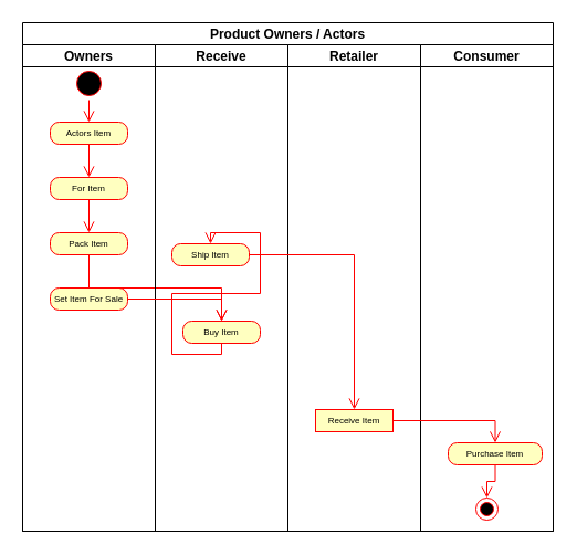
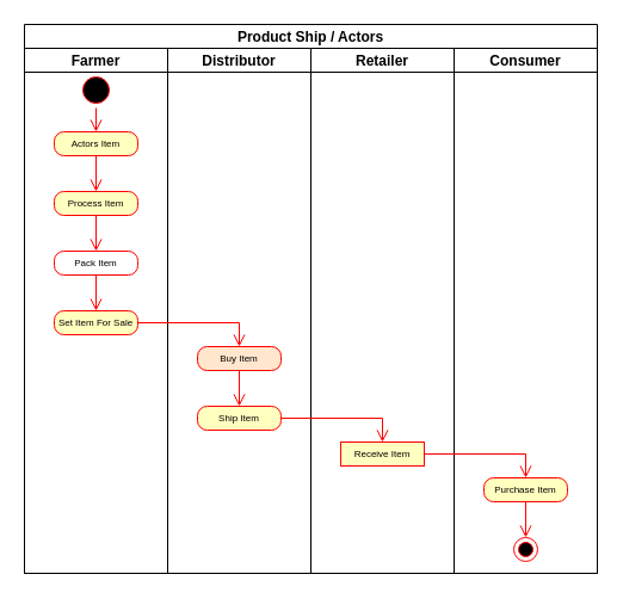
- <mxCell id="2" value="Product Owners / Actors" style="swimlane;childLayout=stackLayout;resizeParent=1;resizeParentMax=0;startSize=20;" vertex="1" parent="1"><mxGeometry x="20" y="20" width="480" height="460" as="geometry"><mxRectangle x="290" y="130" width="60" height="20" as="alternateBounds" /></mxGeometry></mxCell>
+ <mxCell id="2" value="Product Ship / Actors" style="swimlane;childLayout=stackLayout;resizeParent=1;resizeParentMax=0;startSize=20;" vertex="1" parent="1"><mxGeometry x="20" y="20" width="480" height="460" as="geometry"><mxRectangle x="290" y="130" width="60" height="20" as="alternateBounds" /></mxGeometry></mxCell>
- <mxCell id="3" value="Owners" style="swimlane;startSize=20;" vertex="1" parent="2"><mxGeometry y="20" width="120" height="440" as="geometry" /></mxCell>
+ <mxCell id="3" value="Farmer" style="swimlane;startSize=20;" vertex="1" parent="2"><mxGeometry y="20" width="120" height="440" as="geometry" /></mxCell>
- <mxCell id="13" value="Receive" style="swimlane;startSize=20;" vertex="1" parent="2"><mxGeometry x="120" y="20" width="120" height="440" as="geometry" /></mxCell>
+ <mxCell id="13" value="Distributor" style="swimlane;startSize=20;" vertex="1" parent="2"><mxGeometry x="120" y="20" width="120" height="440" as="geometry" /></mxCell>
- <mxCell id="6" value="&lt;font style=&quot;font-size: 8px;&quot;&gt;For Item&lt;br style=&quot;font-size: 8px;&quot;&gt;&lt;/font&gt;" style="rounded=1;whiteSpace=wrap;html=1;arcSize=40;fontColor=#000000;fillColor=#ffffc0;strokeColor=#ff0000;fontSize=8;" parent="3" vertex="1"><mxGeometry x="25" y="120" width="70" height="20" as="geometry" /></mxCell>
+ <mxCell id="6" value="&lt;font style=&quot;font-size: 8px;&quot;&gt;Process Item&lt;br style=&quot;font-size: 8px;&quot;&gt;&lt;/font&gt;" style="rounded=1;whiteSpace=wrap;html=1;arcSize=40;fontColor=#000000;fillColor=#ffffc0;strokeColor=#ff0000;fontSize=8;" parent="3" vertex="1"><mxGeometry x="25" y="120" width="70" height="20" as="geometry" /></mxCell>
- <mxCell id="5" value="&lt;font style=&quot;font-size: 8px;&quot;&gt;Pack Item&lt;br style=&quot;font-size: 8px;&quot;&gt;&lt;/font&gt;" style="rounded=1;whiteSpace=wrap;html=1;arcSize=40;fontColor=#000000;fillColor=#ffffc0;strokeColor=#ff0000;fontSize=8;" parent="3" vertex="1"><mxGeometry x="25" y="170" width="70" height="20" as="geometry" /></mxCell>
+ <mxCell id="5" value="&lt;font style=&quot;font-size: 8px;&quot;&gt;Pack Item&lt;br style=&quot;font-size: 8px;&quot;&gt;&lt;/font&gt;" style="rounded=1;whiteSpace=wrap;html=1;arcSize=40;fontColor=#000000;fillColor=#ffffff;strokeColor=#ff0000;fontSize=8;" parent="3" vertex="1"><mxGeometry x="25" y="170" width="70" height="20" as="geometry" /></mxCell>
- <mxCell id="14" value="Ship Item" style="rounded=1;whiteSpace=wrap;html=1;arcSize=40;fontColor=#000000;fillColor=#ffffc0;strokeColor=#ff0000;fontSize=8;" parent="13" vertex="1"><mxGeometry x="15" y="180" width="70" height="20" as="geometry" /></mxCell>
+ <mxCell id="14" value="Ship Item" style="rounded=1;whiteSpace=wrap;html=1;arcSize=40;fontColor=#000000;fillColor=#ffffc0;strokeColor=#ff0000;fontSize=8;" parent="13" vertex="1"><mxGeometry x="25" y="300" width="70" height="20" as="geometry" /></mxCell>
- <mxCell id="8" value="" style="edgeStyle=orthogonalEdgeStyle;html=1;verticalAlign=bottom;endArrow=open;endSize=8;strokeColor=#ff0000;rounded=0;exitX=0.5;exitY=1;exitDx=0;exitDy=0;fontSize=8;" parent="3" source="5" target="15" edge="1"><mxGeometry relative="1" as="geometry"><mxPoint x="-500" y="100" as="targetPoint" /><mxPoint x="-500" y="70.0" as="sourcePoint" /></mxGeometry></mxCell>
+ <mxCell id="8" value="" style="edgeStyle=orthogonalEdgeStyle;html=1;verticalAlign=bottom;endArrow=open;endSize=8;strokeColor=#ff0000;rounded=0;entryX=0.5;entryY=0;entryDx=0;entryDy=0;exitX=0.5;exitY=1;exitDx=0;exitDy=0;fontSize=8;" parent="3" source="5" target="4" edge="1"><mxGeometry relative="1" as="geometry"><mxPoint x="-500" y="100" as="targetPoint" /><mxPoint x="-500" y="70.0" as="sourcePoint" /></mxGeometry></mxCell>
- <mxCell id="15" value="&lt;div&gt;Buy Item&lt;/div&gt;" style="rounded=1;whiteSpace=wrap;html=1;arcSize=40;fontColor=#000000;fillColor=#ffffc0;strokeColor=#ff0000;fontSize=8;" parent="13" vertex="1"><mxGeometry x="25" y="250" width="70" height="20" as="geometry" /></mxCell>
+ <mxCell id="15" value="&lt;div&gt;Buy Item&lt;/div&gt;" style="rounded=1;whiteSpace=wrap;html=1;arcSize=40;fontColor=#000000;fillColor=#ffe6cc;strokeColor=#ff0000;fontSize=8;" parent="13" vertex="1"><mxGeometry x="25" y="250" width="70" height="20" as="geometry" /></mxCell>
- <mxCell id="20" value="Purchase Item" style="rounded=1;whiteSpace=wrap;html=1;arcSize=40;fontColor=#000000;fillColor=#ffffc0;strokeColor=#ff0000;fontSize=8;" parent="19" vertex="1"><mxGeometry x="25" y="360" width="85" height="20" as="geometry" /></mxCell>
+ <mxCell id="20" value="Purchase Item" style="rounded=1;whiteSpace=wrap;html=1;arcSize=40;fontColor=#000000;fillColor=#ffffc0;strokeColor=#ff0000;fontSize=8;" parent="19" vertex="1"><mxGeometry x="25" y="360" width="70" height="20" as="geometry" /></mxCell>
